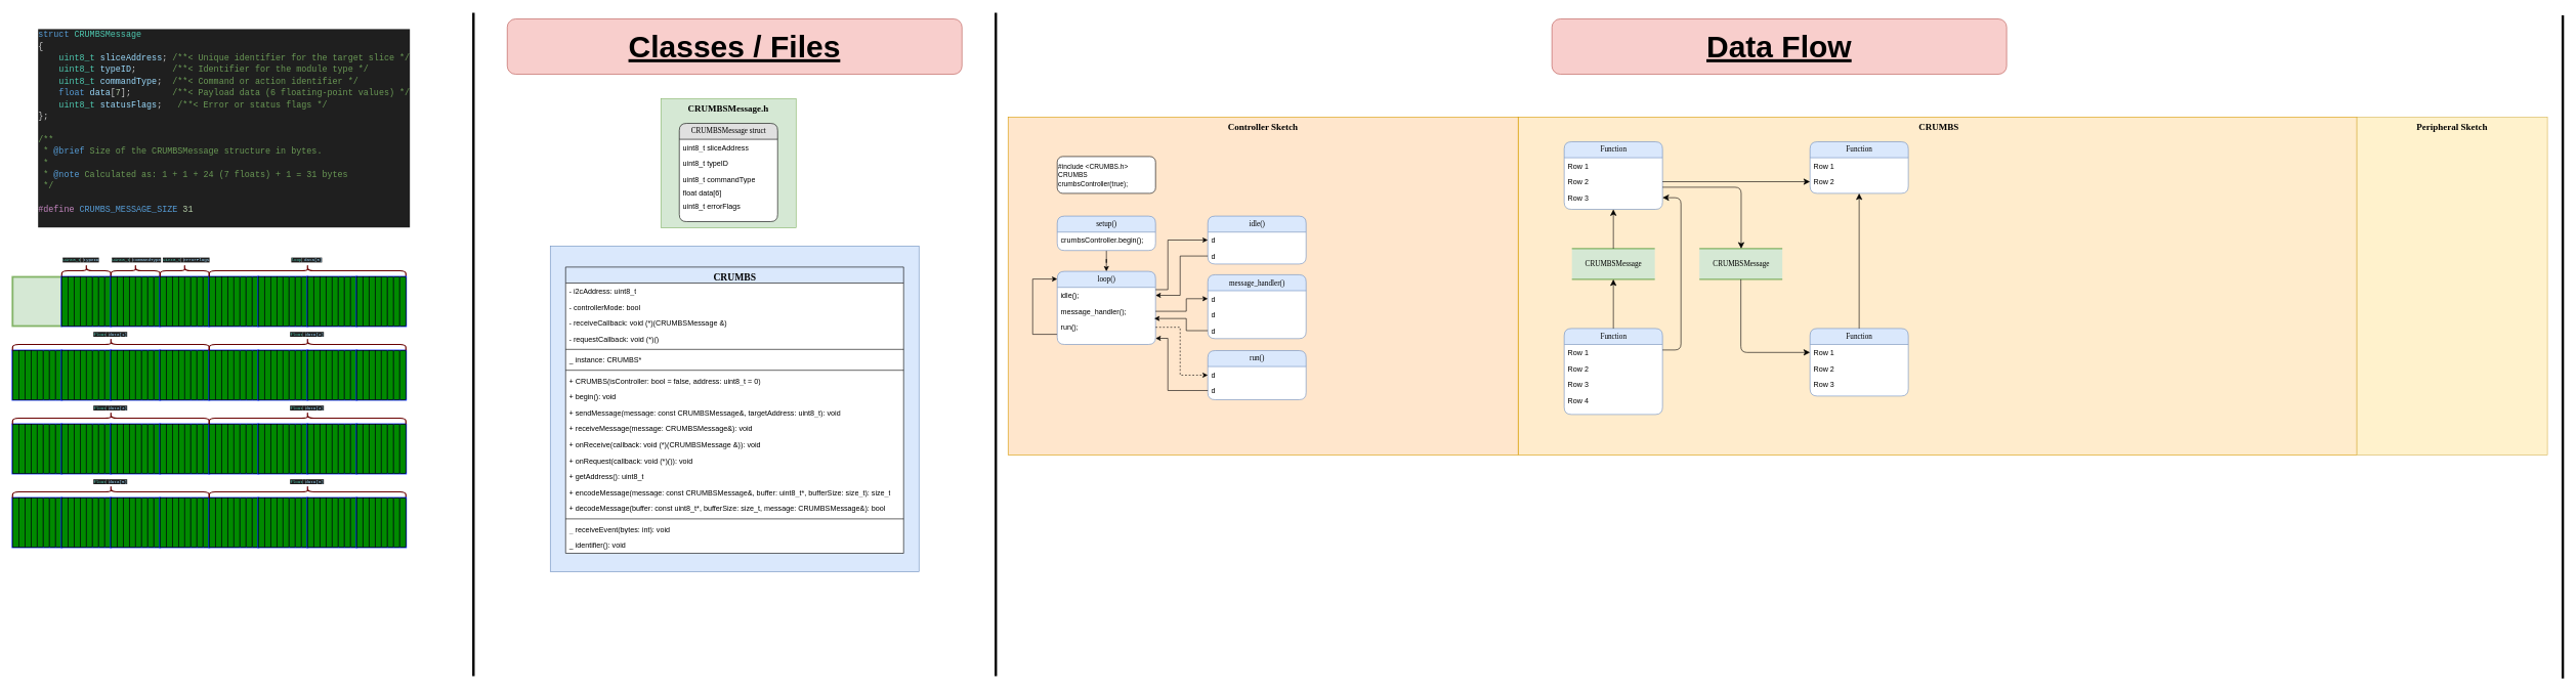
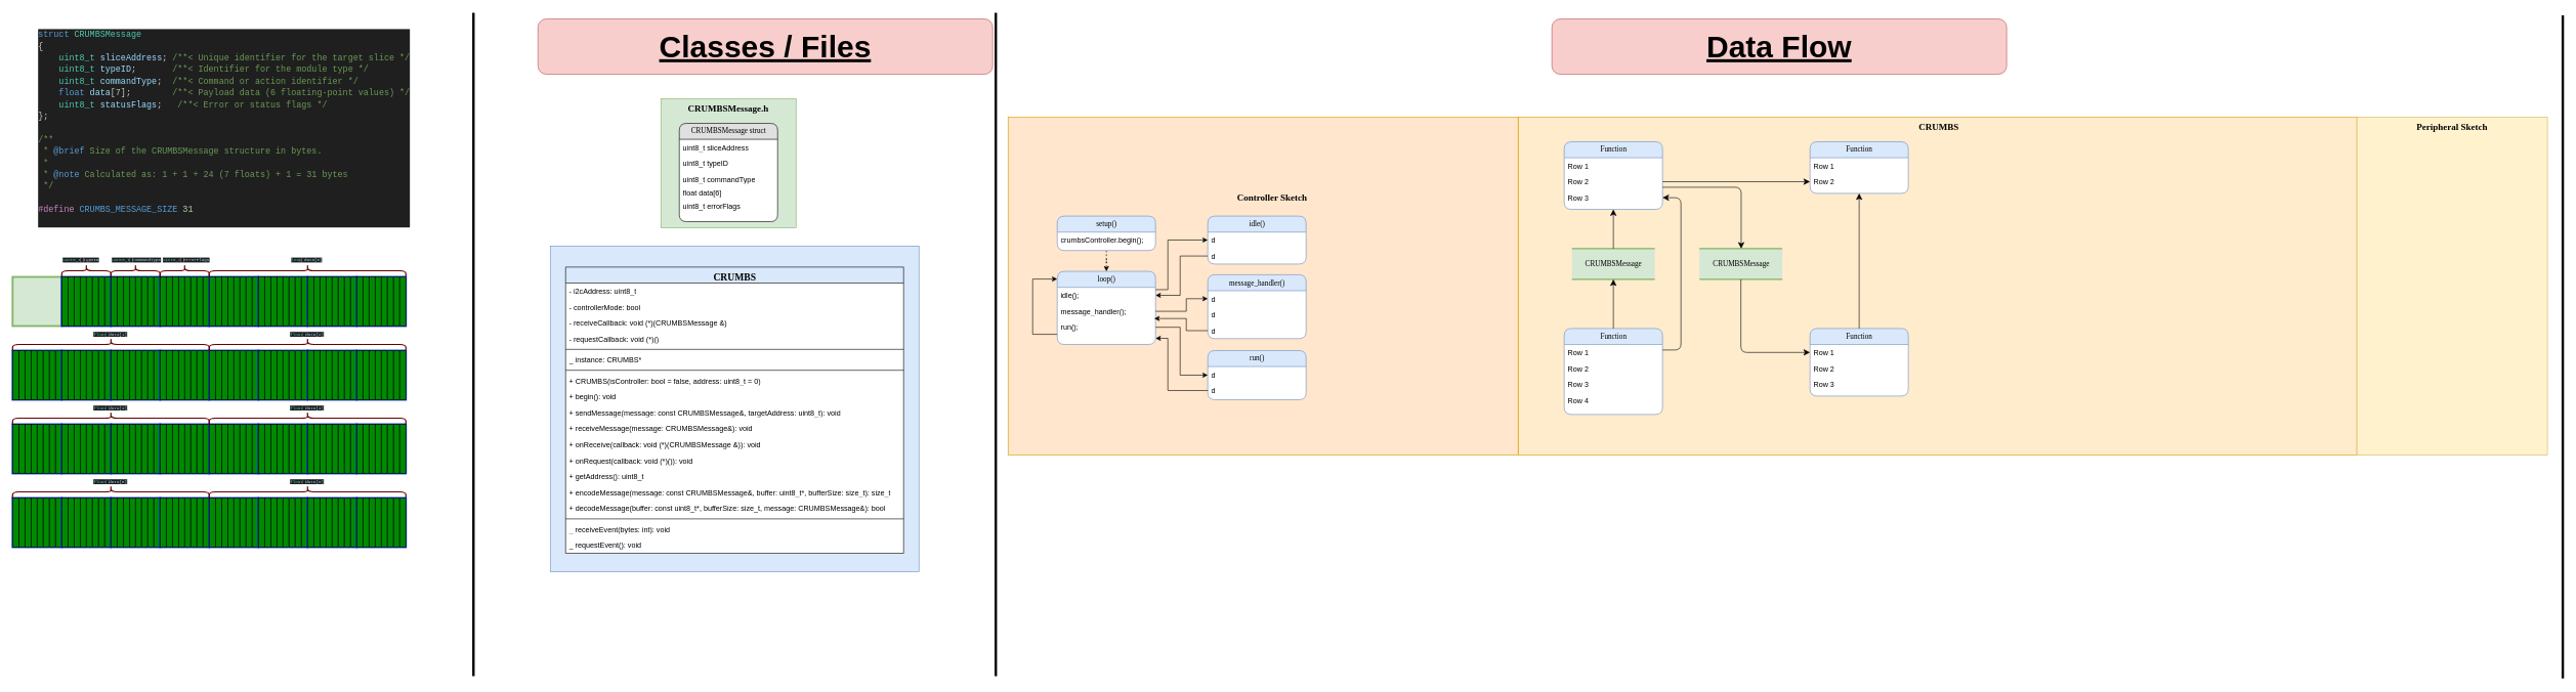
- <mxCell id="57" value="&lt;font style=&quot;font-size: 50px;&quot;&gt;&lt;b&gt;&lt;u&gt;Classes / Files&lt;/u&gt;&lt;/b&gt;&lt;/font&gt;" style="rounded=1;whiteSpace=wrap;html=1;fillColor=#f8cecc;strokeColor=#b85450;" parent="1" vertex="1"><mxGeometry x="825" y="30" width="740" height="90" as="geometry" /></mxCell>
+ <mxCell id="57" value="&lt;font style=&quot;font-size: 50px;&quot;&gt;&lt;b&gt;&lt;u&gt;Classes / Files&lt;/u&gt;&lt;/b&gt;&lt;/font&gt;" style="rounded=1;whiteSpace=wrap;html=1;fillColor=#f8cecc;strokeColor=#b85450;" parent="1" vertex="1"><mxGeometry x="875" y="30" width="740" height="90" as="geometry" /></mxCell>
- <mxCell id="63" value="&lt;span style=&quot;color: rgb(0, 0, 0); font-family: Verdana; font-style: normal; font-variant-ligatures: normal; font-variant-caps: normal; letter-spacing: normal; orphans: 2; text-indent: 0px; text-transform: none; widows: 2; word-spacing: 0px; -webkit-text-stroke-width: 0px; white-space: nowrap; text-decoration-thickness: initial; text-decoration-style: initial; text-decoration-color: initial; float: none; display: inline !important;&quot;&gt;Controller Sketch&lt;/span&gt;" style="text;whiteSpace=wrap;html=1;align=center;fontSize=15;fontStyle=1;labelBackgroundColor=none;" parent="1" vertex="1"><mxGeometry x="1985" y="190" width="140" height="40" as="geometry" /></mxCell>
+ <mxCell id="63" value="&lt;span style=&quot;color: rgb(0, 0, 0); font-family: Verdana; font-style: normal; font-variant-ligatures: normal; font-variant-caps: normal; letter-spacing: normal; orphans: 2; text-indent: 0px; text-transform: none; widows: 2; word-spacing: 0px; -webkit-text-stroke-width: 0px; white-space: nowrap; text-decoration-thickness: initial; text-decoration-style: initial; text-decoration-color: initial; float: none; display: inline !important;&quot;&gt;Controller Sketch&lt;/span&gt;" style="text;whiteSpace=wrap;html=1;align=center;fontSize=15;fontStyle=1;labelBackgroundColor=none;" parent="1" vertex="1"><mxGeometry x="2000" y="305" width="140" height="40" as="geometry" /></mxCell>
- <mxCell id="69" value="&lt;div&gt;&lt;font style=&quot;font-size: 11px;&quot;&gt;#include &amp;lt;CRUMBS.h&amp;gt;&lt;/font&gt;&lt;/div&gt;&lt;div&gt;&lt;font style=&quot;font-size: 11px;&quot;&gt;CRUMBS crumbsController(true);&lt;/font&gt;&lt;/div&gt;" style="rounded=1;whiteSpace=wrap;html=1;align=left;" parent="1" vertex="1"><mxGeometry x="1720" y="254" width="160" height="60" as="geometry" /></mxCell>
- <mxCell id="66" value="" style="edgeStyle=orthogonalEdgeStyle;rounded=0;orthogonalLoop=1;jettySize=auto;html=1;entryX=0.5;entryY=0;entryDx=0;entryDy=0;" parent="1" source="67" target="71" edge="1"><mxGeometry relative="1" as="geometry" /></mxCell>
+ <mxCell id="66" value="" style="edgeStyle=orthogonalEdgeStyle;rounded=0;orthogonalLoop=1;jettySize=auto;html=1;entryX=0.5;entryY=0;entryDx=0;entryDy=0;dashed=1;" parent="1" source="67" target="71" edge="1"><mxGeometry relative="1" as="geometry" /></mxCell>
- <mxCell id="89" style="rounded=0;orthogonalLoop=1;jettySize=auto;html=1;exitX=1;exitY=0.5;exitDx=0;exitDy=0;entryX=0;entryY=0.5;entryDx=0;entryDy=0;edgeStyle=elbowEdgeStyle;dashed=1;" parent="1" source="74" target="82" edge="1"><mxGeometry relative="1" as="geometry"><Array as="points"><mxPoint x="1920" y="570" /></Array></mxGeometry></mxCell>
+ <mxCell id="89" style="rounded=0;orthogonalLoop=1;jettySize=auto;html=1;exitX=1;exitY=0.5;exitDx=0;exitDy=0;entryX=0;entryY=0.5;entryDx=0;entryDy=0;edgeStyle=elbowEdgeStyle;" parent="1" source="74" target="82" edge="1"><mxGeometry relative="1" as="geometry"><Array as="points"><mxPoint x="1920" y="570" /></Array></mxGeometry></mxCell>
- <mxCell id="56" value="_ identifier(): void&amp;nbsp;" style="text;html=1;strokeColor=none;fillColor=none;align=left;verticalAlign=top;spacingLeft=4;spacingRight=4;whiteSpace=wrap;overflow=hidden;rotatable=0;points=[[0,0.5],[1,0.5]];portConstraint=eastwest;" parent="37" vertex="1"><mxGeometry y="440" width="550" height="26" as="geometry" /></mxCell>
+ <mxCell id="56" value="_ requestEvent(): void&amp;nbsp;" style="text;html=1;strokeColor=none;fillColor=none;align=left;verticalAlign=top;spacingLeft=4;spacingRight=4;whiteSpace=wrap;overflow=hidden;rotatable=0;points=[[0,0.5],[1,0.5]];portConstraint=eastwest;" parent="37" vertex="1"><mxGeometry y="440" width="550" height="26" as="geometry" /></mxCell>
